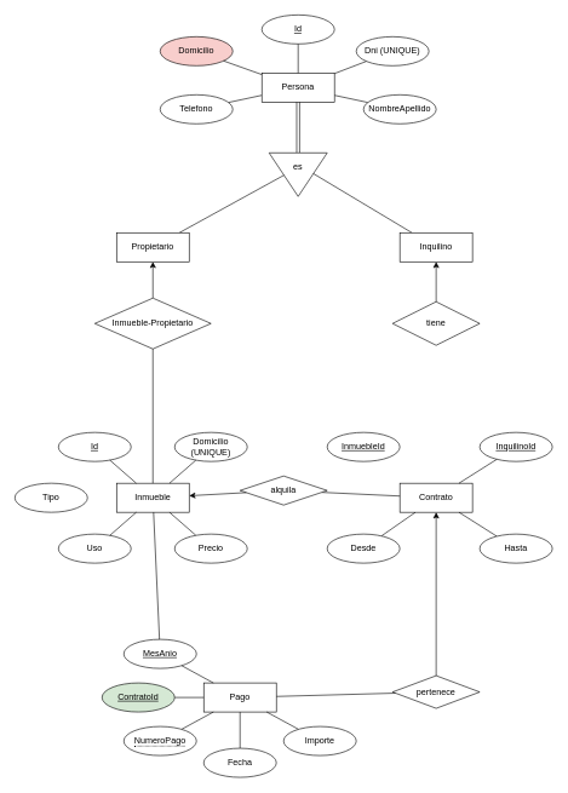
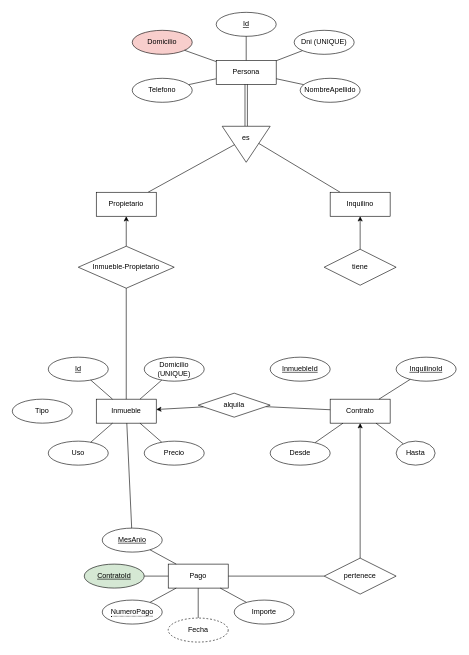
- <mxCell id="47" value="Hasta" style="ellipse;whiteSpace=wrap;html=1;align=center;" parent="1" vertex="1"><mxGeometry x="660" y="735" width="100" height="40" as="geometry" /></mxCell>
+ <mxCell id="47" value="Hasta" style="ellipse;whiteSpace=wrap;html=1;align=center;" parent="1" vertex="1"><mxGeometry x="660" y="735" width="65" height="40" as="geometry" /></mxCell>
- <mxCell id="25" value="pertenece" style="shape=rhombus;perimeter=rhombusPerimeter;whiteSpace=wrap;html=1;align=center;" parent="1" vertex="1"><mxGeometry x="540" y="930" width="120" height="45" as="geometry" /></mxCell>
+ <mxCell id="25" value="pertenece" style="shape=rhombus;perimeter=rhombusPerimeter;whiteSpace=wrap;html=1;align=center;" parent="1" vertex="1"><mxGeometry x="540" y="930" width="120" height="60" as="geometry" /></mxCell>
- <mxCell id="54" value="Fecha" style="ellipse;whiteSpace=wrap;html=1;align=center;" parent="1" vertex="1"><mxGeometry x="280" y="1030" width="100" height="40" as="geometry" /></mxCell>
+ <mxCell id="54" value="Fecha" style="ellipse;whiteSpace=wrap;html=1;align=center;dashed=1;" parent="1" vertex="1"><mxGeometry x="280" y="1030" width="100" height="40" as="geometry" /></mxCell>
